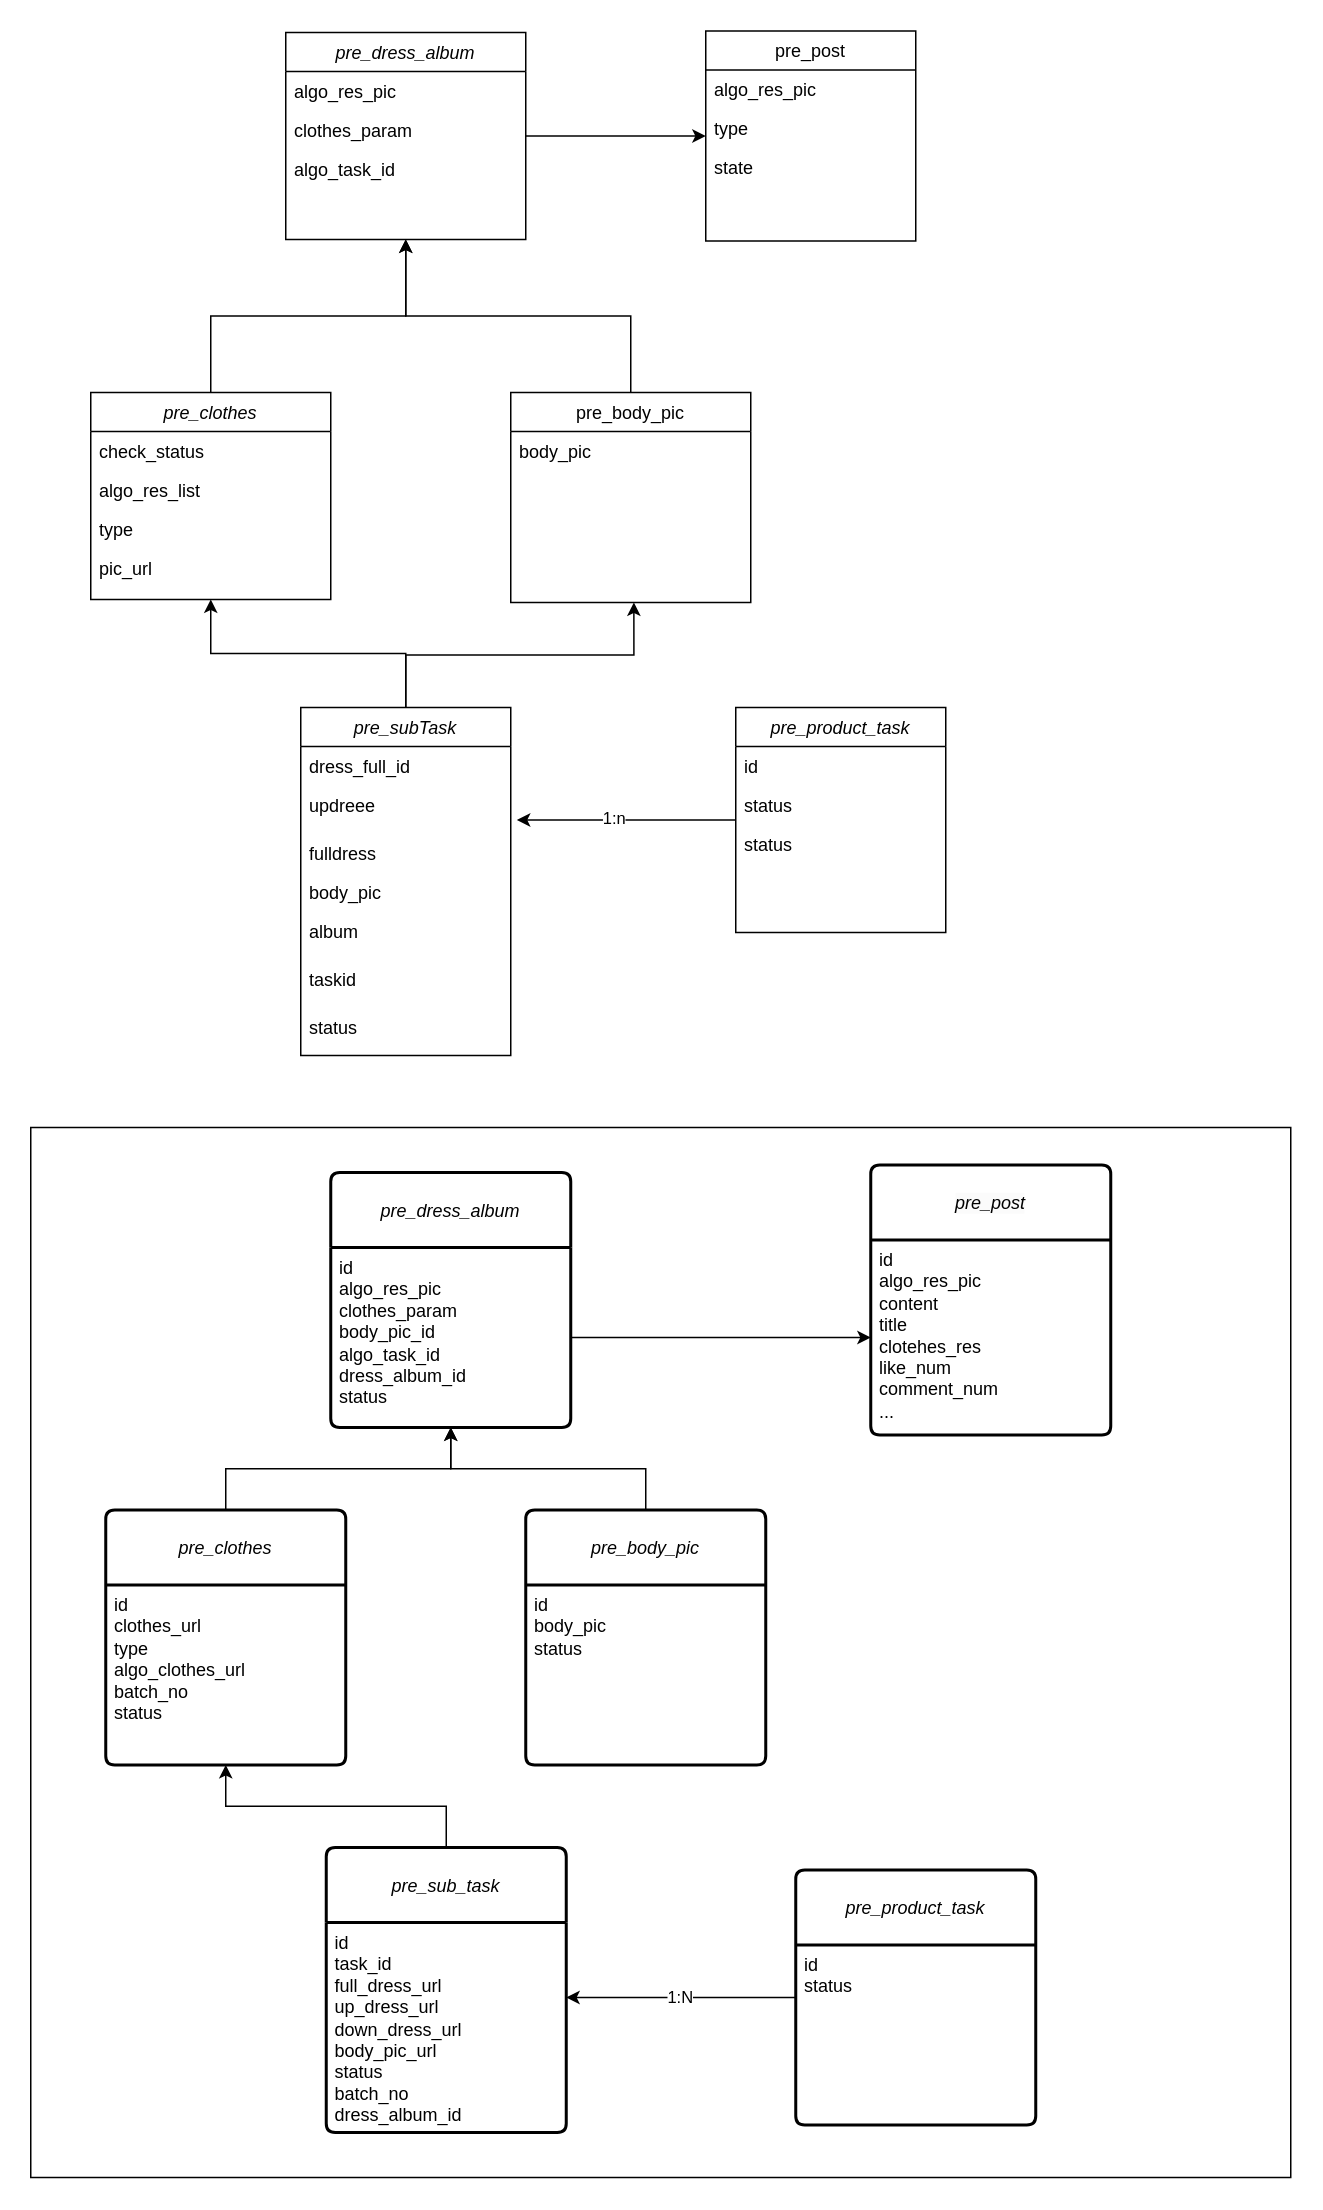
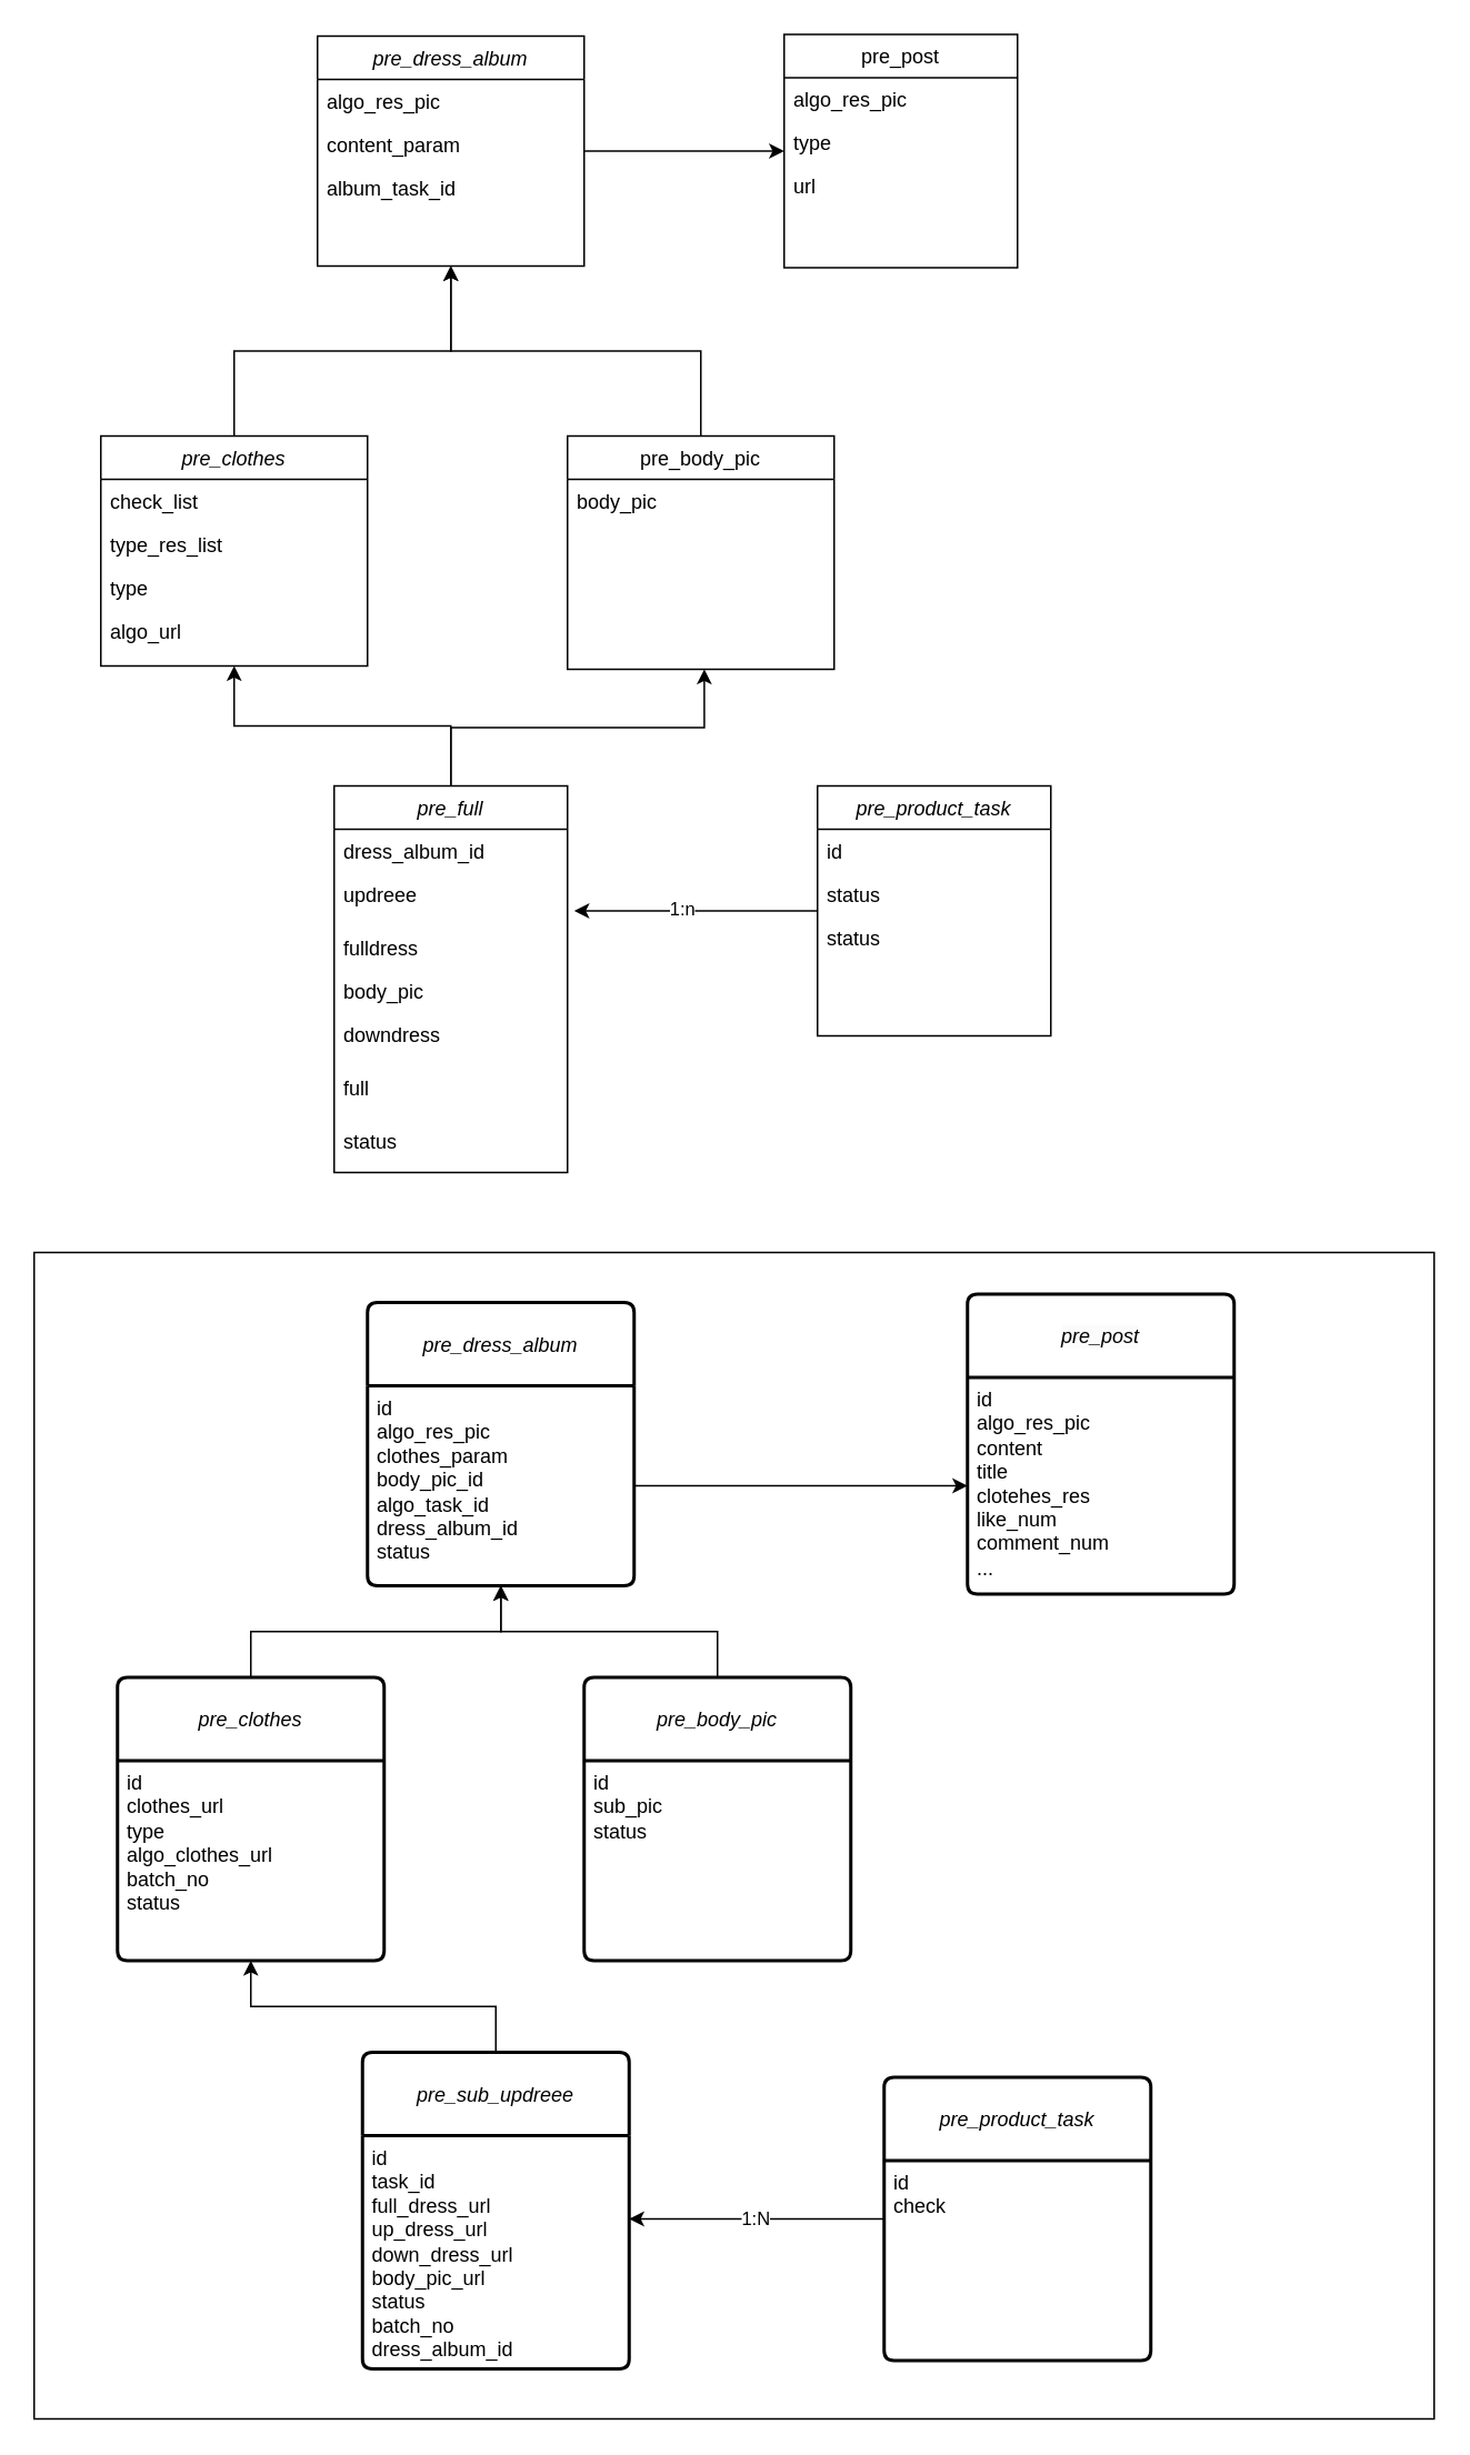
- <mxCell id="5" value="clothes_param" style="text;align=left;verticalAlign=top;spacingLeft=4;spacingRight=4;overflow=hidden;rotatable=0;points=[[0,0.5],[1,0.5]];portConstraint=eastwest;" parent="3" vertex="1"><mxGeometry y="52" width="160" height="26" as="geometry" /></mxCell>
+ <mxCell id="5" value="content_param" style="text;align=left;verticalAlign=top;spacingLeft=4;spacingRight=4;overflow=hidden;rotatable=0;points=[[0,0.5],[1,0.5]];portConstraint=eastwest;" parent="3" vertex="1"><mxGeometry y="52" width="160" height="26" as="geometry" /></mxCell>
- <mxCell id="19" value="state" style="text;align=left;verticalAlign=top;spacingLeft=4;spacingRight=4;overflow=hidden;rotatable=0;points=[[0,0.5],[1,0.5]];portConstraint=eastwest;rounded=0;shadow=0;html=0;" parent="16" vertex="1"><mxGeometry y="78" width="140" height="26" as="geometry" /></mxCell>
+ <mxCell id="19" value="url" style="text;align=left;verticalAlign=top;spacingLeft=4;spacingRight=4;overflow=hidden;rotatable=0;points=[[0,0.5],[1,0.5]];portConstraint=eastwest;rounded=0;shadow=0;html=0;" parent="16" vertex="1"><mxGeometry y="78" width="140" height="26" as="geometry" /></mxCell>
- <mxCell id="6" value="algo_task_id" style="text;align=left;verticalAlign=top;spacingLeft=4;spacingRight=4;overflow=hidden;rotatable=0;points=[[0,0.5],[1,0.5]];portConstraint=eastwest;" parent="3" vertex="1"><mxGeometry y="78" width="160" height="26" as="geometry" /></mxCell>
+ <mxCell id="6" value="album_task_id" style="text;align=left;verticalAlign=top;spacingLeft=4;spacingRight=4;overflow=hidden;rotatable=0;points=[[0,0.5],[1,0.5]];portConstraint=eastwest;" parent="3" vertex="1"><mxGeometry y="78" width="160" height="26" as="geometry" /></mxCell>
- <mxCell id="9" value="check_status&#10;" style="text;align=left;verticalAlign=top;spacingLeft=4;spacingRight=4;overflow=hidden;rotatable=0;points=[[0,0.5],[1,0.5]];portConstraint=eastwest;" parent="8" vertex="1"><mxGeometry y="26" width="160" height="26" as="geometry" /></mxCell>
+ <mxCell id="9" value="check_list&#10;" style="text;align=left;verticalAlign=top;spacingLeft=4;spacingRight=4;overflow=hidden;rotatable=0;points=[[0,0.5],[1,0.5]];portConstraint=eastwest;" parent="8" vertex="1"><mxGeometry y="26" width="160" height="26" as="geometry" /></mxCell>
- <mxCell id="10" value="algo_res_list " style="text;align=left;verticalAlign=top;spacingLeft=4;spacingRight=4;overflow=hidden;rotatable=0;points=[[0,0.5],[1,0.5]];portConstraint=eastwest;rounded=0;shadow=0;html=0;" parent="8" vertex="1"><mxGeometry y="52" width="160" height="26" as="geometry" /></mxCell>
+ <mxCell id="10" value="type_res_list " style="text;align=left;verticalAlign=top;spacingLeft=4;spacingRight=4;overflow=hidden;rotatable=0;points=[[0,0.5],[1,0.5]];portConstraint=eastwest;rounded=0;shadow=0;html=0;" parent="8" vertex="1"><mxGeometry y="52" width="160" height="26" as="geometry" /></mxCell>
- <mxCell id="12" value="pic_url" style="text;align=left;verticalAlign=top;spacingLeft=4;spacingRight=4;overflow=hidden;rotatable=0;points=[[0,0.5],[1,0.5]];portConstraint=eastwest;" parent="8" vertex="1"><mxGeometry y="104" width="160" height="26" as="geometry" /></mxCell>
+ <mxCell id="12" value="algo_url" style="text;align=left;verticalAlign=top;spacingLeft=4;spacingRight=4;overflow=hidden;rotatable=0;points=[[0,0.5],[1,0.5]];portConstraint=eastwest;" parent="8" vertex="1"><mxGeometry y="104" width="160" height="26" as="geometry" /></mxCell>
- <mxCell id="21" value="pre_subTask" style="swimlane;fontStyle=2;align=center;verticalAlign=top;childLayout=stackLayout;horizontal=1;startSize=26;horizontalStack=0;resizeParent=1;resizeLast=0;collapsible=1;marginBottom=0;rounded=0;shadow=0;strokeWidth=1;" parent="1" vertex="1"><mxGeometry x="200" y="471" width="140" height="232" as="geometry" /></mxCell>
+ <mxCell id="21" value="pre_full" style="swimlane;fontStyle=2;align=center;verticalAlign=top;childLayout=stackLayout;horizontal=1;startSize=26;horizontalStack=0;resizeParent=1;resizeLast=0;collapsible=1;marginBottom=0;rounded=0;shadow=0;strokeWidth=1;" parent="1" vertex="1"><mxGeometry x="200" y="471" width="140" height="232" as="geometry" /></mxCell>
- <mxCell id="22" value="dress_full_id" style="text;align=left;verticalAlign=top;spacingLeft=4;spacingRight=4;overflow=hidden;rotatable=0;points=[[0,0.5],[1,0.5]];portConstraint=eastwest;rounded=0;shadow=0;html=0;" parent="21" vertex="1"><mxGeometry y="26" width="140" height="26" as="geometry" /></mxCell>
+ <mxCell id="22" value="dress_album_id" style="text;align=left;verticalAlign=top;spacingLeft=4;spacingRight=4;overflow=hidden;rotatable=0;points=[[0,0.5],[1,0.5]];portConstraint=eastwest;rounded=0;shadow=0;html=0;" parent="21" vertex="1"><mxGeometry y="26" width="140" height="26" as="geometry" /></mxCell>
- <mxCell id="26" value="album" style="text;align=left;verticalAlign=top;spacingLeft=4;spacingRight=4;overflow=hidden;rotatable=0;points=[[0,0.5],[1,0.5]];portConstraint=eastwest;rounded=0;shadow=0;html=0;" parent="21" vertex="1"><mxGeometry y="136" width="140" height="32" as="geometry" /></mxCell>
+ <mxCell id="26" value="downdress" style="text;align=left;verticalAlign=top;spacingLeft=4;spacingRight=4;overflow=hidden;rotatable=0;points=[[0,0.5],[1,0.5]];portConstraint=eastwest;rounded=0;shadow=0;html=0;" parent="21" vertex="1"><mxGeometry y="136" width="140" height="32" as="geometry" /></mxCell>
- <mxCell id="27" value="taskid" style="text;align=left;verticalAlign=top;spacingLeft=4;spacingRight=4;overflow=hidden;rotatable=0;points=[[0,0.5],[1,0.5]];portConstraint=eastwest;rounded=0;shadow=0;html=0;" parent="21" vertex="1"><mxGeometry y="168" width="140" height="32" as="geometry" /></mxCell>
+ <mxCell id="27" value="full" style="text;align=left;verticalAlign=top;spacingLeft=4;spacingRight=4;overflow=hidden;rotatable=0;points=[[0,0.5],[1,0.5]];portConstraint=eastwest;rounded=0;shadow=0;html=0;" parent="21" vertex="1"><mxGeometry y="168" width="140" height="32" as="geometry" /></mxCell>
- <mxCell id="46" value="&lt;div&gt;id&lt;/div&gt;&lt;div&gt;body_pic&lt;/div&gt;&lt;div&gt;status&lt;/div&gt;" style="align=left;strokeColor=none;fillColor=none;spacingLeft=4;fontSize=12;verticalAlign=top;resizable=0;rotatable=0;part=1;html=1;" parent="45" vertex="1"><mxGeometry y="50" width="160" height="120" as="geometry" /></mxCell>
+ <mxCell id="46" value="&lt;div&gt;id&lt;/div&gt;&lt;div&gt;sub_pic&lt;/div&gt;&lt;div&gt;status&lt;/div&gt;" style="align=left;strokeColor=none;fillColor=none;spacingLeft=4;fontSize=12;verticalAlign=top;resizable=0;rotatable=0;part=1;html=1;" parent="45" vertex="1"><mxGeometry y="50" width="160" height="120" as="geometry" /></mxCell>
- <mxCell id="48" value="&lt;span style=&quot;font-size: 12px; text-wrap: nowrap;&quot;&gt;&lt;i&gt;pre_sub_task&lt;/i&gt;&lt;/span&gt;" style="swimlane;childLayout=stackLayout;horizontal=1;startSize=50;horizontalStack=0;rounded=1;fontSize=14;fontStyle=0;strokeWidth=2;resizeParent=0;resizeLast=1;shadow=0;dashed=0;align=center;arcSize=4;whiteSpace=wrap;html=1;" parent="1" vertex="1"><mxGeometry x="217" y="1231" width="160" height="190" as="geometry" /></mxCell>
+ <mxCell id="48" value="&lt;span style=&quot;font-size: 12px; text-wrap: nowrap;&quot;&gt;&lt;i&gt;pre_sub_updreee&lt;/i&gt;&lt;/span&gt;" style="swimlane;childLayout=stackLayout;horizontal=1;startSize=50;horizontalStack=0;rounded=1;fontSize=14;fontStyle=0;strokeWidth=2;resizeParent=0;resizeLast=1;shadow=0;dashed=0;align=center;arcSize=4;whiteSpace=wrap;html=1;" parent="1" vertex="1"><mxGeometry x="217" y="1231" width="160" height="190" as="geometry" /></mxCell>
- <mxCell id="51" value="id&lt;div&gt;status&lt;/div&gt;" style="align=left;strokeColor=none;fillColor=none;spacingLeft=4;fontSize=12;verticalAlign=top;resizable=0;rotatable=0;part=1;html=1;" parent="50" vertex="1"><mxGeometry y="50" width="160" height="120" as="geometry" /></mxCell>
+ <mxCell id="51" value="id&lt;div&gt;check&lt;/div&gt;" style="align=left;strokeColor=none;fillColor=none;spacingLeft=4;fontSize=12;verticalAlign=top;resizable=0;rotatable=0;part=1;html=1;" parent="50" vertex="1"><mxGeometry y="50" width="160" height="120" as="geometry" /></mxCell>
